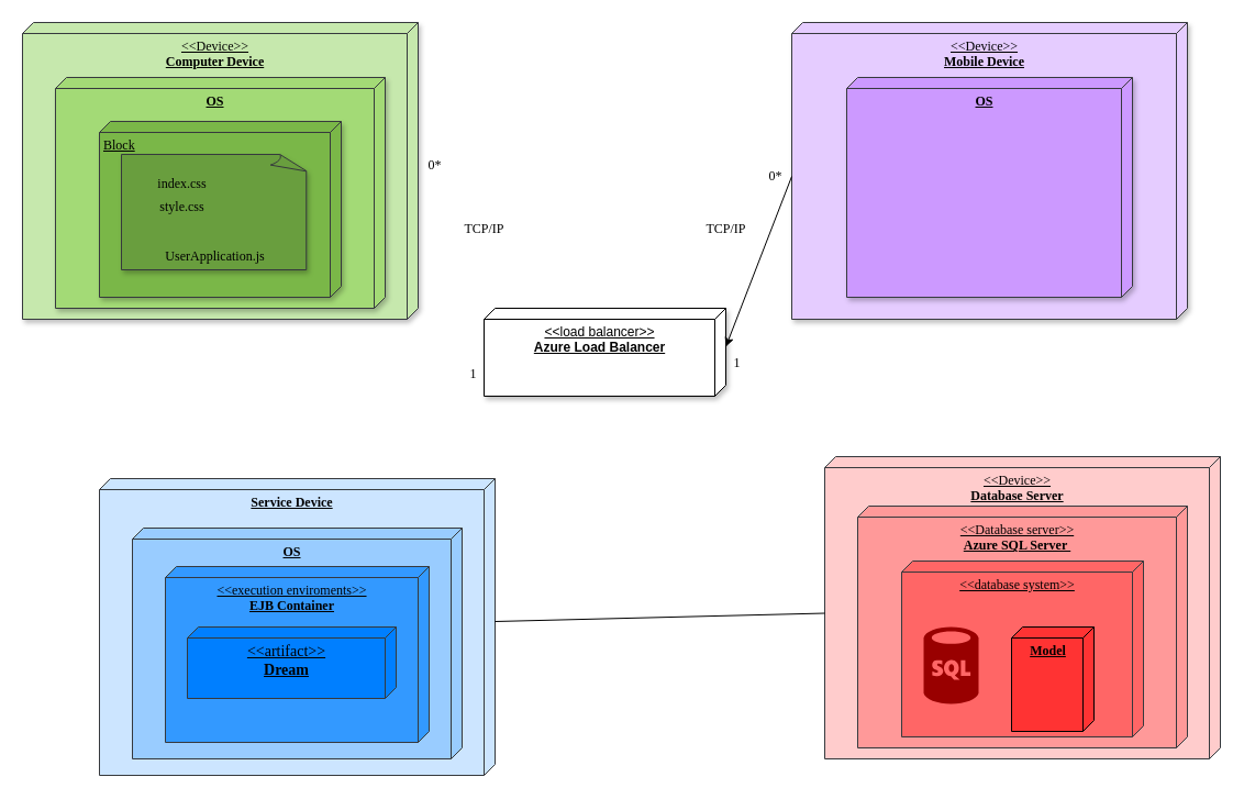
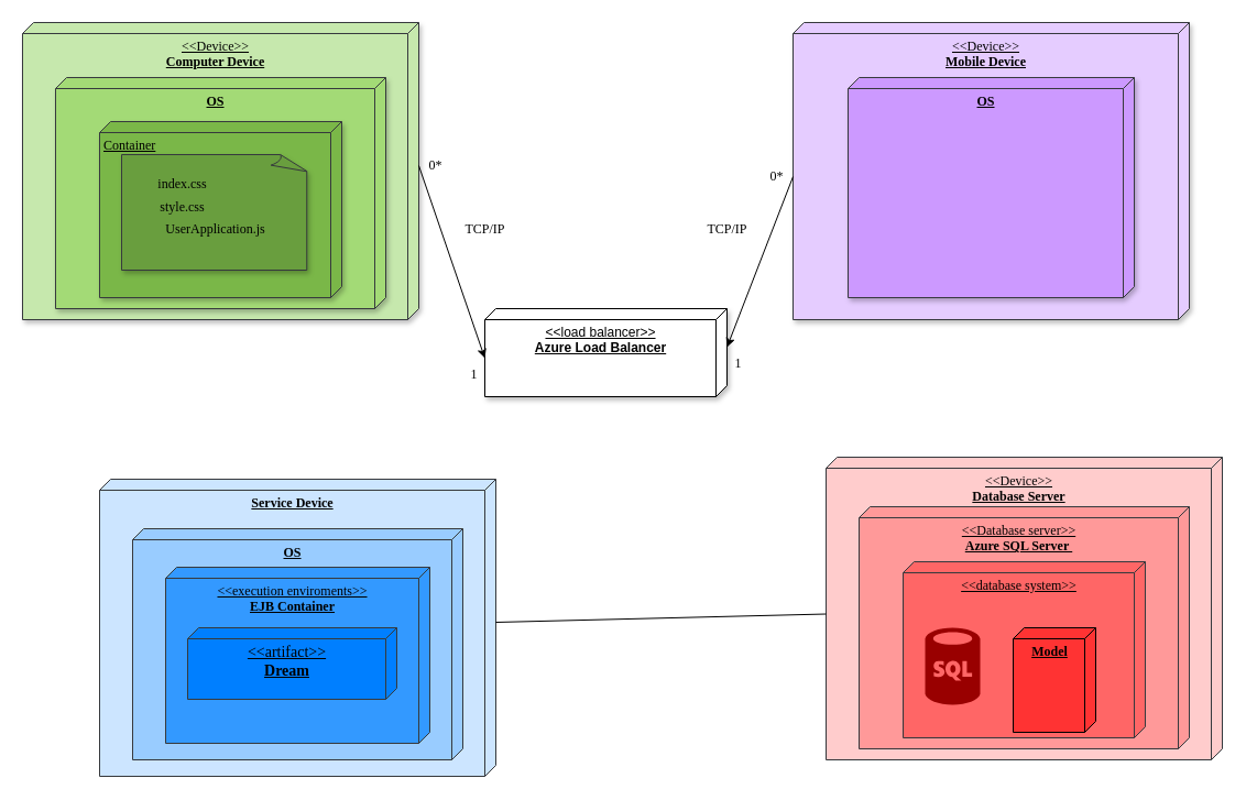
- <mxCell id="5" value="Block" style="verticalAlign=top;align=left;spacingTop=8;spacingLeft=2;spacingRight=12;shape=cube;size=10;direction=south;fontStyle=4;html=1;rounded=0;shadow=1;comic=0;labelBackgroundColor=none;strokeWidth=1;fontFamily=Verdana;fontSize=12;fillColor=#7AB748;strokeColor=#36393D;" parent="1" vertex="1"><mxGeometry x="90" y="110" width="220" height="160" as="geometry" /></mxCell>
+ <mxCell id="5" value="Container" style="verticalAlign=top;align=left;spacingTop=8;spacingLeft=2;spacingRight=12;shape=cube;size=10;direction=south;fontStyle=4;html=1;rounded=0;shadow=1;comic=0;labelBackgroundColor=none;strokeWidth=1;fontFamily=Verdana;fontSize=12;fillColor=#7AB748;strokeColor=#36393D;" parent="1" vertex="1"><mxGeometry x="90" y="110" width="220" height="160" as="geometry" /></mxCell>
- <mxCell id="17" value="UserApplication.js" style="text;html=1;align=center;verticalAlign=middle;resizable=0;points=[];autosize=1;strokeColor=none;fillColor=none;fontSize=12;fontFamily=Lucida Console;fontColor=default;shadow=1;" parent="1" vertex="1"><mxGeometry x="120" y="222.5" width="150" height="20" as="geometry" /></mxCell>
+ <mxCell id="17" value="UserApplication.js" style="text;html=1;align=center;verticalAlign=middle;resizable=0;points=[];autosize=1;strokeColor=none;fillColor=none;fontSize=12;fontFamily=Lucida Console;fontColor=default;shadow=1;" parent="1" vertex="1"><mxGeometry x="120" y="197.5" width="150" height="20" as="geometry" /></mxCell>
+ <mxCell id="28" value="" style="endArrow=classic;html=1;rounded=0;shadow=0;strokeColor=default;entryX=0;entryY=0;entryDx=45;entryDy=220;entryPerimeter=0;exitX=0;exitY=0;exitDx=130;exitDy=0;exitPerimeter=0;" parent="1" source="2" target="3" edge="1"><mxGeometry width="50" height="50" relative="1" as="geometry"><mxPoint x="520" y="340" as="sourcePoint" /><mxPoint x="570" y="290" as="targetPoint" /></mxGeometry></mxCell>
